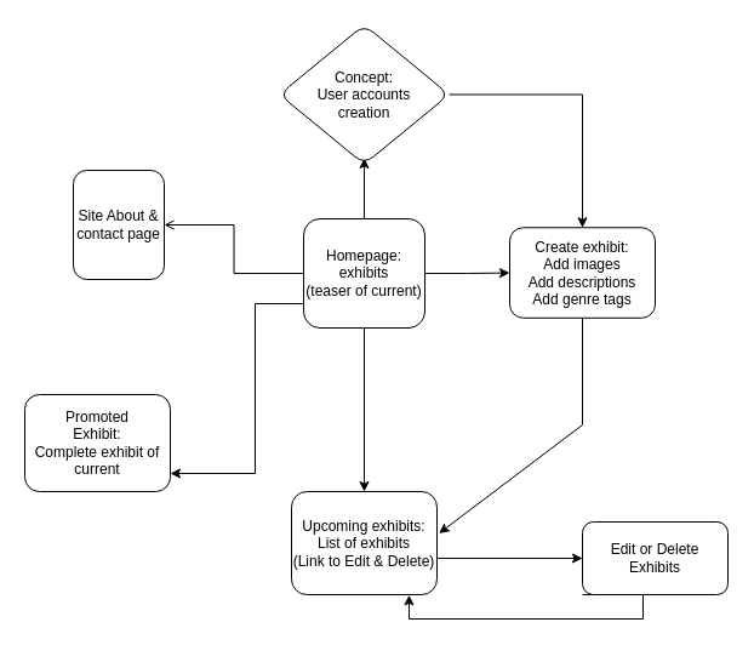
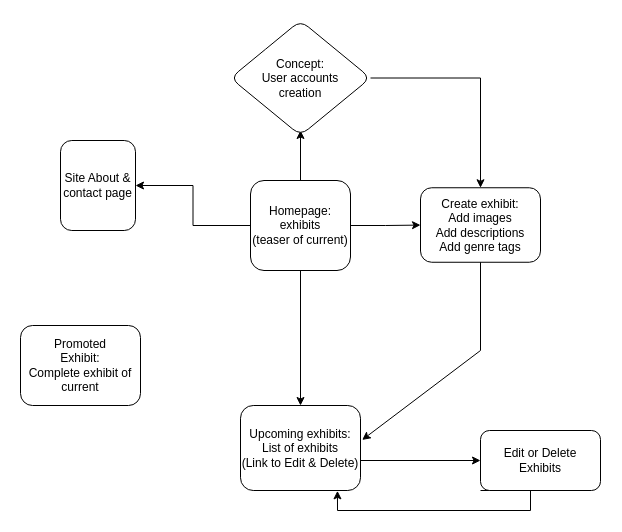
- <mxCell id="3" value="" style="edgeStyle=orthogonalEdgeStyle;rounded=0;orthogonalLoop=1;jettySize=auto;html=1;endArrow=open;" parent="1" source="7" target="9" edge="1"><mxGeometry relative="1" as="geometry" /></mxCell>
+ <mxCell id="3" value="" style="edgeStyle=orthogonalEdgeStyle;rounded=0;orthogonalLoop=1;jettySize=auto;html=1;" parent="1" source="7" target="9" edge="1"><mxGeometry relative="1" as="geometry" /></mxCell>
- <mxCell id="5" value="" style="edgeStyle=orthogonalEdgeStyle;rounded=0;orthogonalLoop=1;jettySize=auto;html=1;" parent="1" source="7" target="13" edge="1"><mxGeometry relative="1" as="geometry"><Array as="points"><mxPoint x="210" y="250" /><mxPoint x="210" y="390" /></Array></mxGeometry></mxCell>
